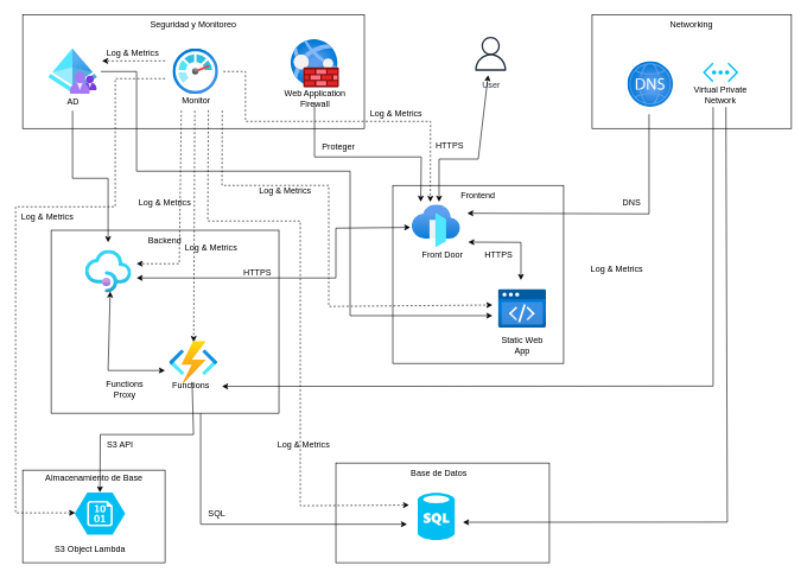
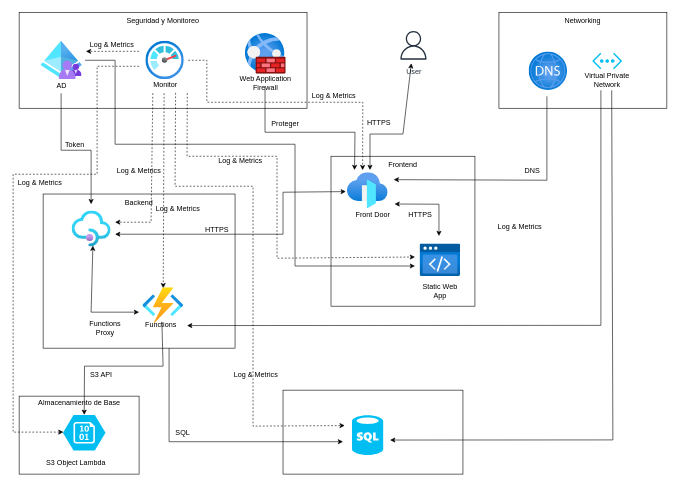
+ <mxCell id="4" value="Token" style="text;html=1;align=center;verticalAlign=middle;whiteSpace=wrap;rounded=0;" parent="1" vertex="1"><mxGeometry x="94" y="226" width="60" height="30" as="geometry" /></mxCell>
- <mxCell id="15" value="Base de Datos" style="text;html=1;align=center;verticalAlign=middle;whiteSpace=wrap;rounded=0;" parent="1" vertex="1"><mxGeometry x="571" y="650" width="90" height="30" as="geometry" /></mxCell>
